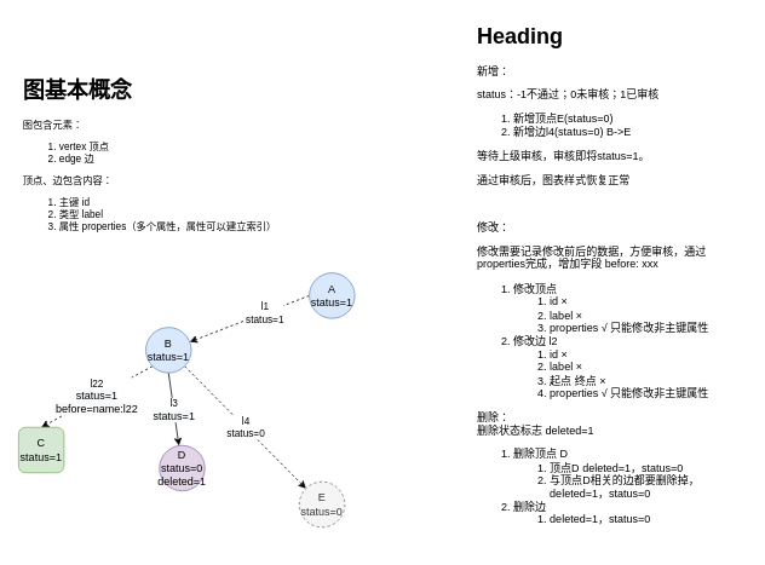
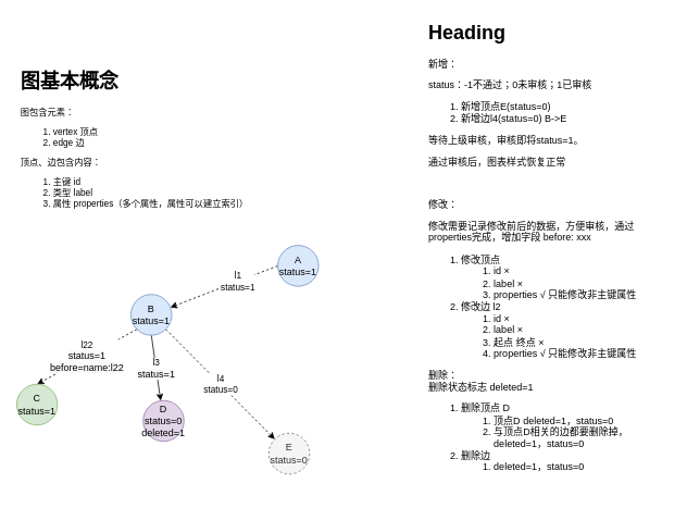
- <mxCell id="6" value="C&lt;br&gt;status=1" style="whiteSpace=wrap;html=1;aspect=fixed;fillColor=#d5e8d4;strokeColor=#82b366;rounded=1;" vertex="1" parent="1"><mxGeometry x="20" y="470" width="50" height="50" as="geometry" /></mxCell>
+ <mxCell id="6" value="C&lt;br&gt;status=1" style="ellipse;whiteSpace=wrap;html=1;aspect=fixed;fillColor=#d5e8d4;strokeColor=#82b366;" vertex="1" parent="1"><mxGeometry x="20" y="470" width="50" height="50" as="geometry" /></mxCell>
